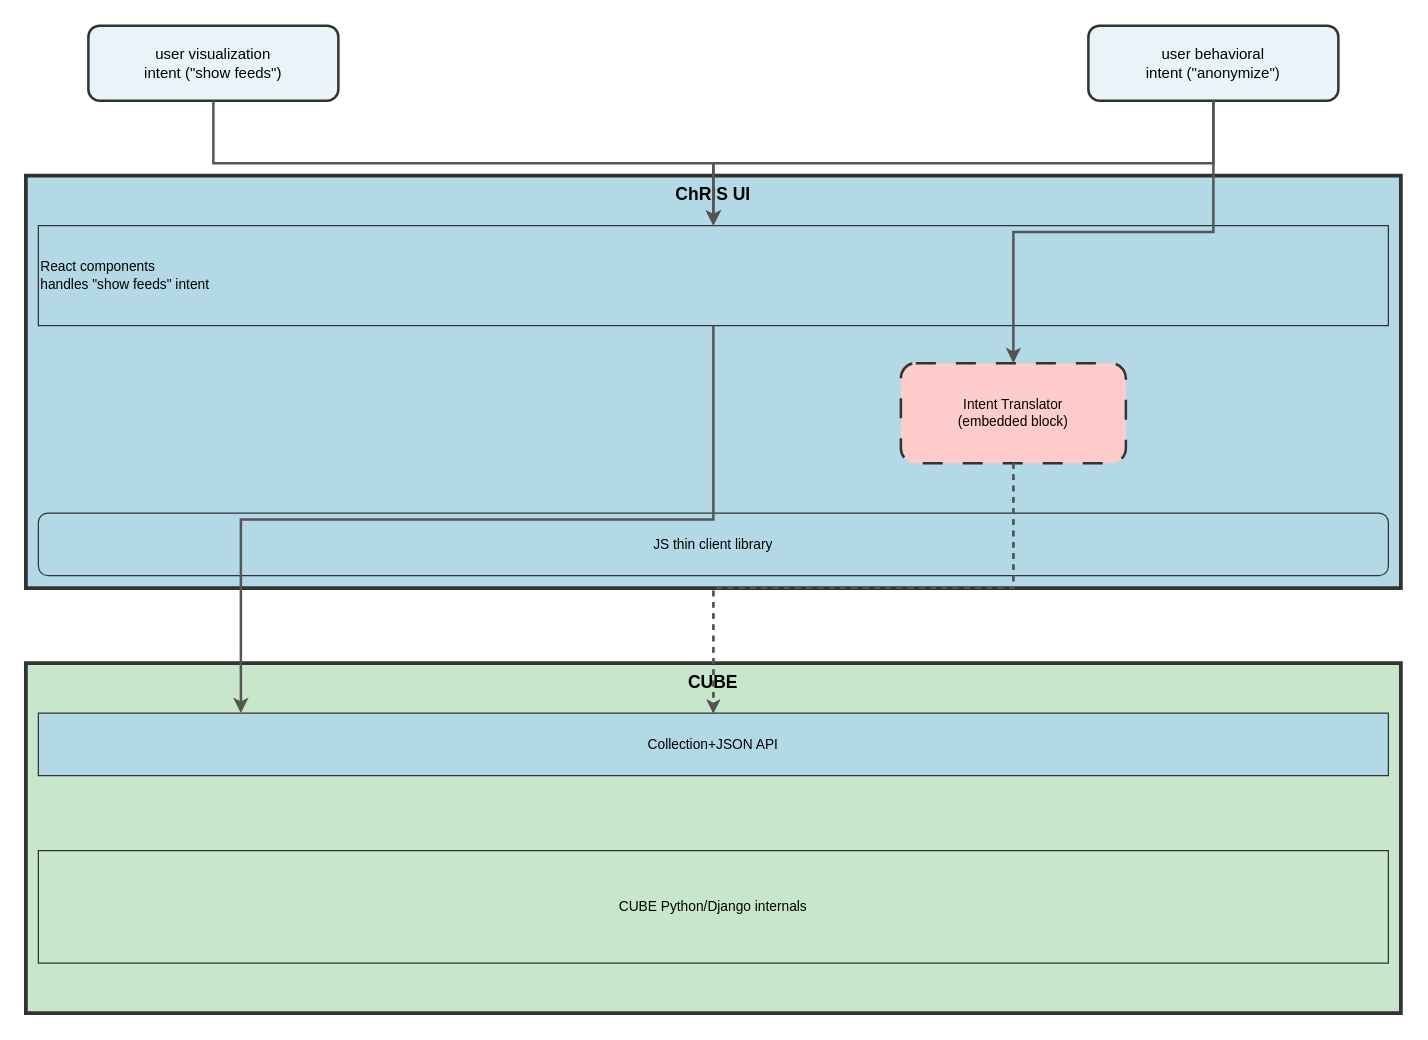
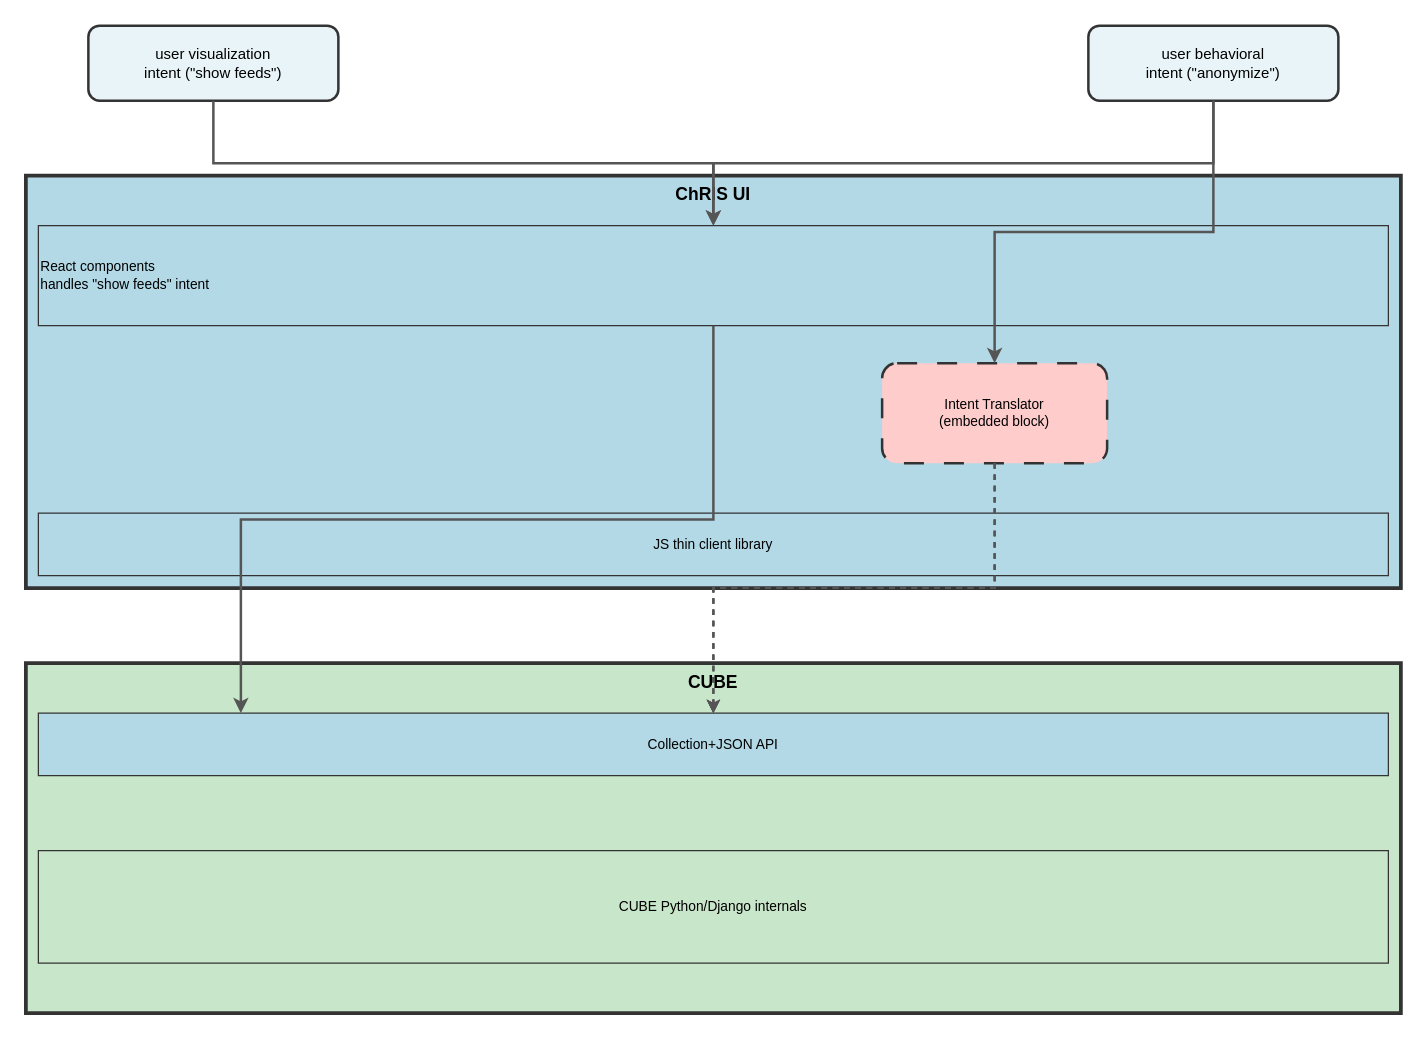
- <mxCell id="6" value="Intent Translator&#10;(embedded block)" style="rounded=1;whiteSpace=wrap;html=1;fillColor=#FFCCCC;strokeColor=#333333;strokeWidth=2;fontSize=11;align=center;dashed=1;dashPattern=8 8;" vertex="1" parent="1"><mxGeometry x="720" y="290" width="180" height="80" as="geometry" /></mxCell>
+ <mxCell id="6" value="Intent Translator&#10;(embedded block)" style="rounded=1;whiteSpace=wrap;html=1;fillColor=#FFCCCC;strokeColor=#333333;strokeWidth=2;fontSize=11;align=center;dashed=1;dashPattern=8 8;" vertex="1" parent="1"><mxGeometry x="705" y="290" width="180" height="80" as="geometry" /></mxCell>
- <mxCell id="7" value="JS thin client library" style="whiteSpace=wrap;html=1;fillColor=#B3D9E6;strokeColor=#333333;strokeWidth=1;fontSize=11;align=center;rounded=1;" vertex="1" parent="1"><mxGeometry x="30" y="410" width="1080" height="50" as="geometry" /></mxCell>
+ <mxCell id="7" value="JS thin client library" style="rounded=0;whiteSpace=wrap;html=1;fillColor=#B3D9E6;strokeColor=#333333;strokeWidth=1;fontSize=11;align=center;" vertex="1" parent="1"><mxGeometry x="30" y="410" width="1080" height="50" as="geometry" /></mxCell>
